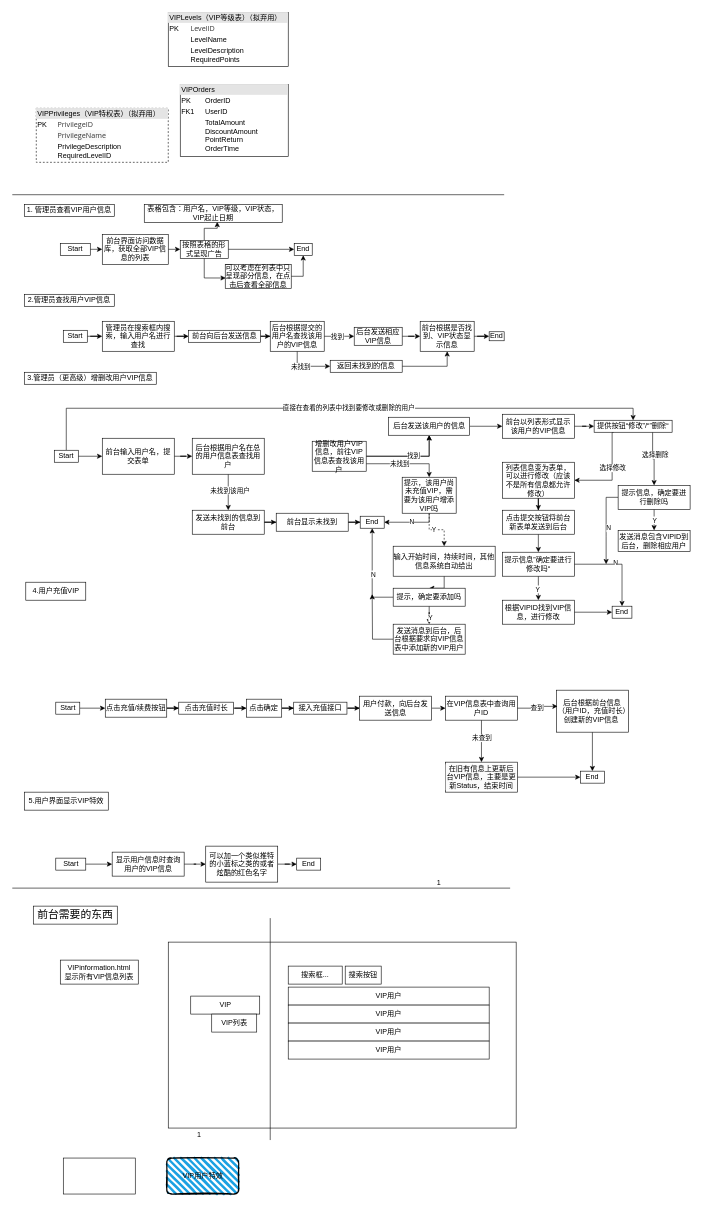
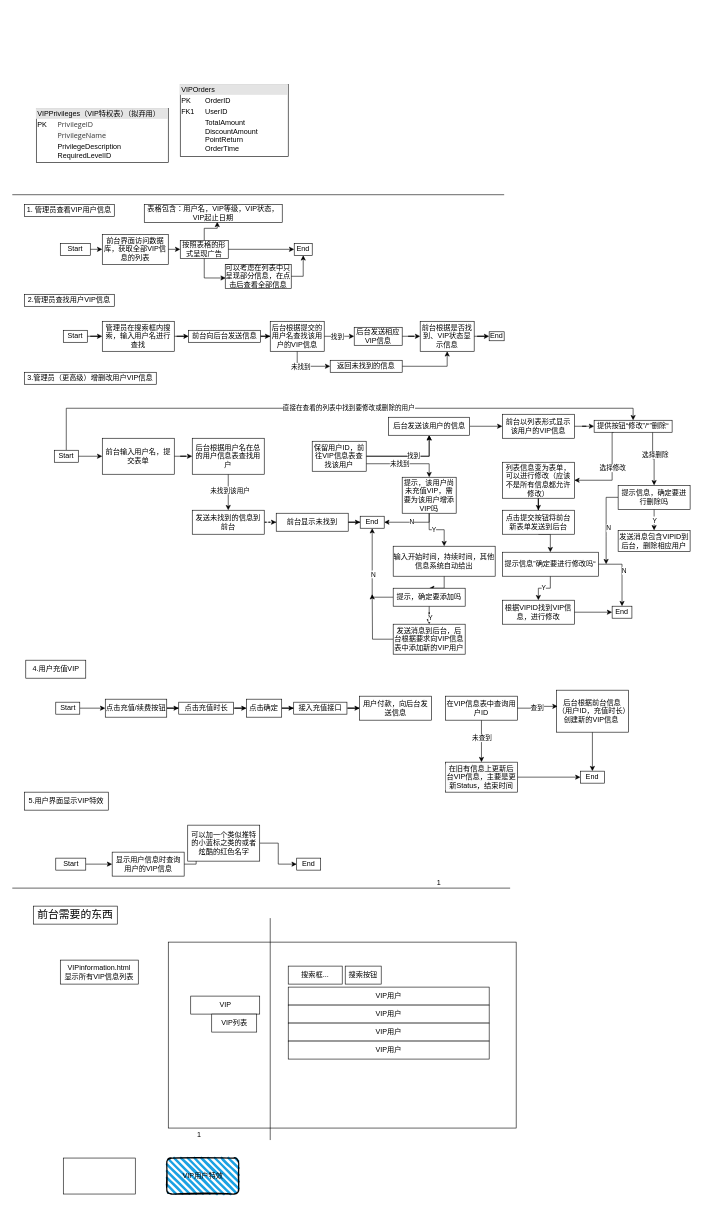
- <mxCell id="3" value="&lt;div style=&quot;box-sizing:border-box;width:100%;background:#e4e4e4;padding:2px;&quot;&gt;&lt;font color=&quot;#000000&quot;&gt;VIPLevels（VIP等级表）（拟弃用）&lt;/font&gt;&lt;/div&gt;&lt;table style=&quot;width:100%;font-size:1em;&quot; cellpadding=&quot;2&quot; cellspacing=&quot;0&quot;&gt;&lt;tbody&gt;&lt;tr&gt;&lt;td&gt;PK&lt;/td&gt;&lt;td&gt;&lt;span style=&quot;color: rgb(51, 51, 51); font-family: &amp;quot;Open Sans&amp;quot;, &amp;quot;Clear Sans&amp;quot;, &amp;quot;Helvetica Neue&amp;quot;, Helvetica, Arial, &amp;quot;Segoe UI Emoji&amp;quot;, sans-serif; white-space-collapse: preserve; background-color: rgb(255, 255, 255);&quot;&gt;&lt;font style=&quot;font-size: 12px;&quot;&gt;LevelID&lt;/font&gt;&lt;/span&gt;&lt;br&gt;&lt;/td&gt;&lt;/tr&gt;&lt;tr&gt;&lt;td&gt;&lt;br&gt;&lt;/td&gt;&lt;td&gt;LevelName&lt;/td&gt;&lt;/tr&gt;&lt;tr&gt;&lt;td&gt;&lt;/td&gt;&lt;td&gt;LevelDescription&lt;br&gt;RequiredPoints&lt;/td&gt;&lt;/tr&gt;&lt;/tbody&gt;&lt;/table&gt;" style="verticalAlign=top;align=left;overflow=fill;html=1;whiteSpace=wrap;" parent="1" vertex="1"><mxGeometry x="280" y="20" width="200" height="90" as="geometry" /></mxCell>
- <mxCell id="4" value="&lt;div style=&quot;box-sizing:border-box;width:100%;background:#e4e4e4;padding:2px;&quot;&gt;&lt;font color=&quot;#000000&quot;&gt;VIPPrivileges（VIP特权表）（拟弃用）&lt;/font&gt;&lt;/div&gt;&lt;table style=&quot;width:100%;font-size:1em;&quot; cellpadding=&quot;2&quot; cellspacing=&quot;0&quot;&gt;&lt;tbody&gt;&lt;tr&gt;&lt;td&gt;PK&lt;/td&gt;&lt;td&gt;&lt;span style=&quot;color: rgb(51, 51, 51); font-family: &amp;quot;Open Sans&amp;quot;, &amp;quot;Clear Sans&amp;quot;, &amp;quot;Helvetica Neue&amp;quot;, Helvetica, Arial, &amp;quot;Segoe UI Emoji&amp;quot;, sans-serif; white-space-collapse: preserve; background-color: rgb(255, 255, 255);&quot;&gt;&lt;font style=&quot;font-size: 12px;&quot;&gt;PrivilegeID&lt;/font&gt;&lt;/span&gt;&lt;br&gt;&lt;/td&gt;&lt;/tr&gt;&lt;tr&gt;&lt;td&gt;&lt;br&gt;&lt;/td&gt;&lt;td&gt;&lt;span style=&quot;color: rgb(51, 51, 51); font-family: &amp;quot;Open Sans&amp;quot;, &amp;quot;Clear Sans&amp;quot;, &amp;quot;Helvetica Neue&amp;quot;, Helvetica, Arial, &amp;quot;Segoe UI Emoji&amp;quot;, sans-serif; white-space-collapse: preserve; background-color: rgb(248, 248, 248);&quot;&gt;&lt;font style=&quot;font-size: 12px;&quot;&gt;PrivilegeName&lt;/font&gt;&lt;/span&gt;&lt;br&gt;&lt;/td&gt;&lt;/tr&gt;&lt;tr&gt;&lt;td&gt;&lt;/td&gt;&lt;td&gt;PrivilegeDescription&lt;br&gt;RequiredLevelID&lt;/td&gt;&lt;/tr&gt;&lt;/tbody&gt;&lt;/table&gt;" style="verticalAlign=top;align=left;overflow=fill;html=1;whiteSpace=wrap;dashed=1;" parent="1" vertex="1"><mxGeometry x="60" y="180" width="220" height="90" as="geometry" /></mxCell>
+ <mxCell id="4" value="&lt;div style=&quot;box-sizing:border-box;width:100%;background:#e4e4e4;padding:2px;&quot;&gt;&lt;font color=&quot;#000000&quot;&gt;VIPPrivileges（VIP特权表）（拟弃用）&lt;/font&gt;&lt;/div&gt;&lt;table style=&quot;width:100%;font-size:1em;&quot; cellpadding=&quot;2&quot; cellspacing=&quot;0&quot;&gt;&lt;tbody&gt;&lt;tr&gt;&lt;td&gt;PK&lt;/td&gt;&lt;td&gt;&lt;span style=&quot;color: rgb(51, 51, 51); font-family: &amp;quot;Open Sans&amp;quot;, &amp;quot;Clear Sans&amp;quot;, &amp;quot;Helvetica Neue&amp;quot;, Helvetica, Arial, &amp;quot;Segoe UI Emoji&amp;quot;, sans-serif; white-space-collapse: preserve; background-color: rgb(255, 255, 255);&quot;&gt;&lt;font style=&quot;font-size: 12px;&quot;&gt;PrivilegeID&lt;/font&gt;&lt;/span&gt;&lt;br&gt;&lt;/td&gt;&lt;/tr&gt;&lt;tr&gt;&lt;td&gt;&lt;br&gt;&lt;/td&gt;&lt;td&gt;&lt;span style=&quot;color: rgb(51, 51, 51); font-family: &amp;quot;Open Sans&amp;quot;, &amp;quot;Clear Sans&amp;quot;, &amp;quot;Helvetica Neue&amp;quot;, Helvetica, Arial, &amp;quot;Segoe UI Emoji&amp;quot;, sans-serif; white-space-collapse: preserve; background-color: rgb(248, 248, 248);&quot;&gt;&lt;font style=&quot;font-size: 12px;&quot;&gt;PrivilegeName&lt;/font&gt;&lt;/span&gt;&lt;br&gt;&lt;/td&gt;&lt;/tr&gt;&lt;tr&gt;&lt;td&gt;&lt;/td&gt;&lt;td&gt;PrivilegeDescription&lt;br&gt;RequiredLevelID&lt;/td&gt;&lt;/tr&gt;&lt;/tbody&gt;&lt;/table&gt;" style="verticalAlign=top;align=left;overflow=fill;html=1;whiteSpace=wrap;" parent="1" vertex="1"><mxGeometry x="60" y="180" width="220" height="90" as="geometry" /></mxCell>
- <mxCell id="59" value="增删改用户VIP信息，前往VIP信息表查找该用户" style="whiteSpace=wrap;html=1;" parent="1" vertex="1"><mxGeometry x="520" y="735" width="90" height="50" as="geometry" /></mxCell>
+ <mxCell id="59" value="保留用户ID，前往VIP信息表查找该用户" style="whiteSpace=wrap;html=1;" parent="1" vertex="1"><mxGeometry x="520" y="735" width="90" height="50" as="geometry" /></mxCell>
- <mxCell id="49" value="" style="edgeStyle=orthogonalEdgeStyle;rounded=0;orthogonalLoop=1;jettySize=auto;html=1;" parent="1" source="50" target="52" edge="1"><mxGeometry relative="1" as="geometry" /></mxCell>
+ <mxCell id="49" value="" style="edgeStyle=orthogonalEdgeStyle;rounded=0;orthogonalLoop=1;jettySize=auto;html=1;dashed=1;" parent="1" source="50" target="52" edge="1"><mxGeometry relative="1" as="geometry" /></mxCell>
- <mxCell id="89" value="" style="edgeStyle=orthogonalEdgeStyle;rounded=0;orthogonalLoop=1;jettySize=auto;html=1;dashed=1;" parent="1" source="91" target="93" edge="1"><mxGeometry relative="1" as="geometry" /></mxCell>
+ <mxCell id="89" value="" style="edgeStyle=orthogonalEdgeStyle;rounded=0;orthogonalLoop=1;jettySize=auto;html=1;" parent="1" source="91" target="93" edge="1"><mxGeometry relative="1" as="geometry" /></mxCell>
- <mxCell id="84" value="提示信息”确定要进行修改吗“" style="whiteSpace=wrap;html=1;" parent="1" vertex="1"><mxGeometry x="837" y="920" width="120" height="40" as="geometry" /></mxCell>
+ <mxCell id="84" value="提示信息”确定要进行修改吗“" style="whiteSpace=wrap;html=1;" parent="1" vertex="1"><mxGeometry x="837" y="920" width="160" height="40" as="geometry" /></mxCell>
- <mxCell id="101" value="4.用户充值VIP" style="rounded=0;whiteSpace=wrap;html=1;" parent="1" vertex="1"><mxGeometry x="42.5" y="970" width="100" height="30" as="geometry" /></mxCell>
+ <mxCell id="101" value="4.用户充值VIP" style="rounded=0;whiteSpace=wrap;html=1;" parent="1" vertex="1"><mxGeometry x="42.5" y="1100" width="100" height="30" as="geometry" /></mxCell>
- <mxCell id="112" style="edgeStyle=orthogonalEdgeStyle;rounded=0;orthogonalLoop=1;jettySize=auto;html=1;exitX=1;exitY=0.5;exitDx=0;exitDy=0;entryX=0;entryY=0.5;entryDx=0;entryDy=0;" parent="1" source="113" target="118" edge="1"><mxGeometry relative="1" as="geometry" /></mxCell>
- <mxCell id="130" value="可以加一个类似推特的小蓝标之类的或者炫酷的红色名字" style="whiteSpace=wrap;html=1;" parent="1" vertex="1"><mxGeometry x="342.5" y="1410" width="120" height="60" as="geometry" /></mxCell>
+ <mxCell id="130" value="可以加一个类似推特的小蓝标之类的或者炫酷的红色名字" style="whiteSpace=wrap;html=1;" parent="1" vertex="1"><mxGeometry x="312.5" y="1375" width="120" height="60" as="geometry" /></mxCell>
